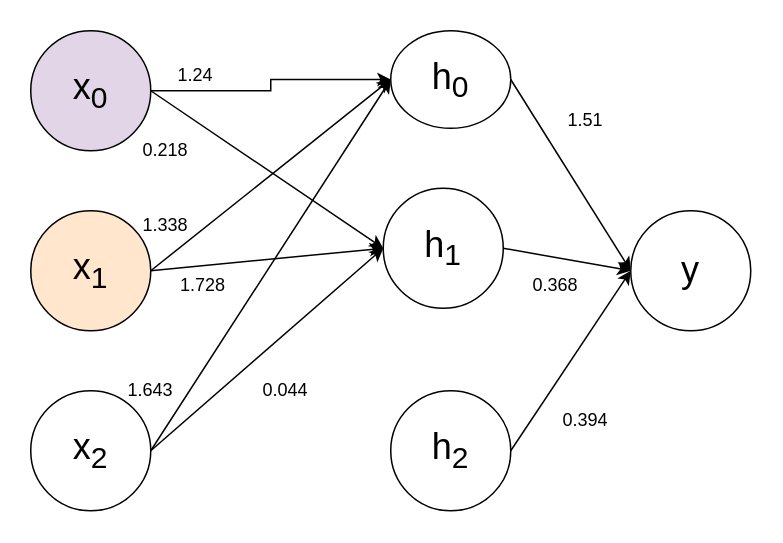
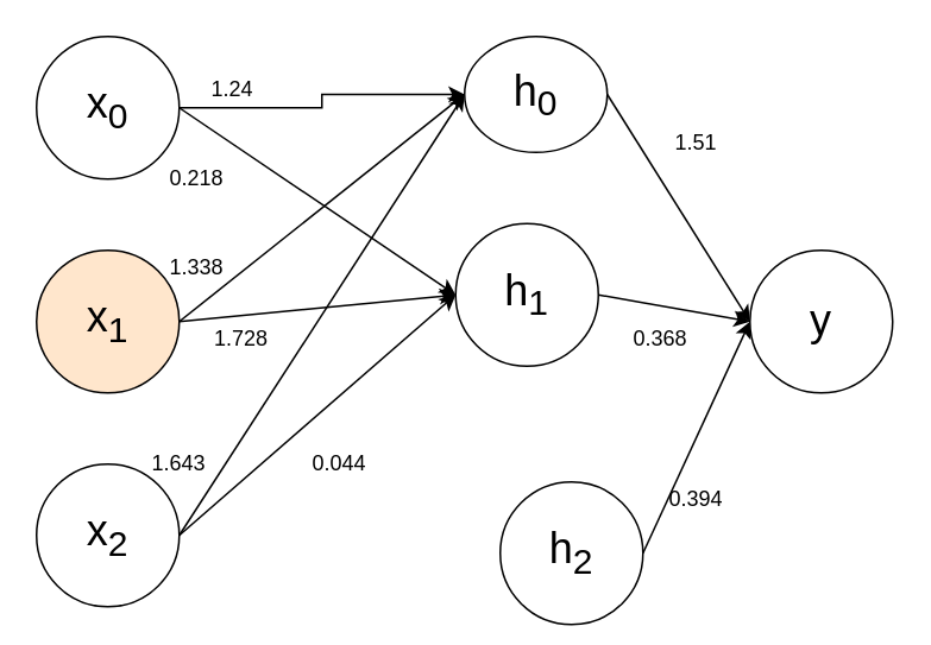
- <mxCell id="10" value="x&lt;sub&gt;0&lt;/sub&gt;" style="ellipse;whiteSpace=wrap;html=1;aspect=fixed;fontSize=24;fillColor=#e1d5e7;" vertex="1" parent="1"><mxGeometry x="20" y="20" width="80" height="80" as="geometry" /></mxCell>
+ <mxCell id="10" value="x&lt;sub&gt;0&lt;/sub&gt;" style="ellipse;whiteSpace=wrap;html=1;aspect=fixed;fontSize=24;" vertex="1" parent="1"><mxGeometry x="20" y="20" width="80" height="80" as="geometry" /></mxCell>
- <mxCell id="12" value="h&lt;sub&gt;2&lt;/sub&gt;" style="ellipse;whiteSpace=wrap;html=1;aspect=fixed;fontSize=24;" vertex="1" parent="1"><mxGeometry x="260" y="260" width="80" height="80" as="geometry" /></mxCell>
+ <mxCell id="12" value="h&lt;sub&gt;2&lt;/sub&gt;" style="ellipse;whiteSpace=wrap;html=1;aspect=fixed;fontSize=24;" vertex="1" parent="1"><mxGeometry x="280" y="270" width="80" height="80" as="geometry" /></mxCell>
